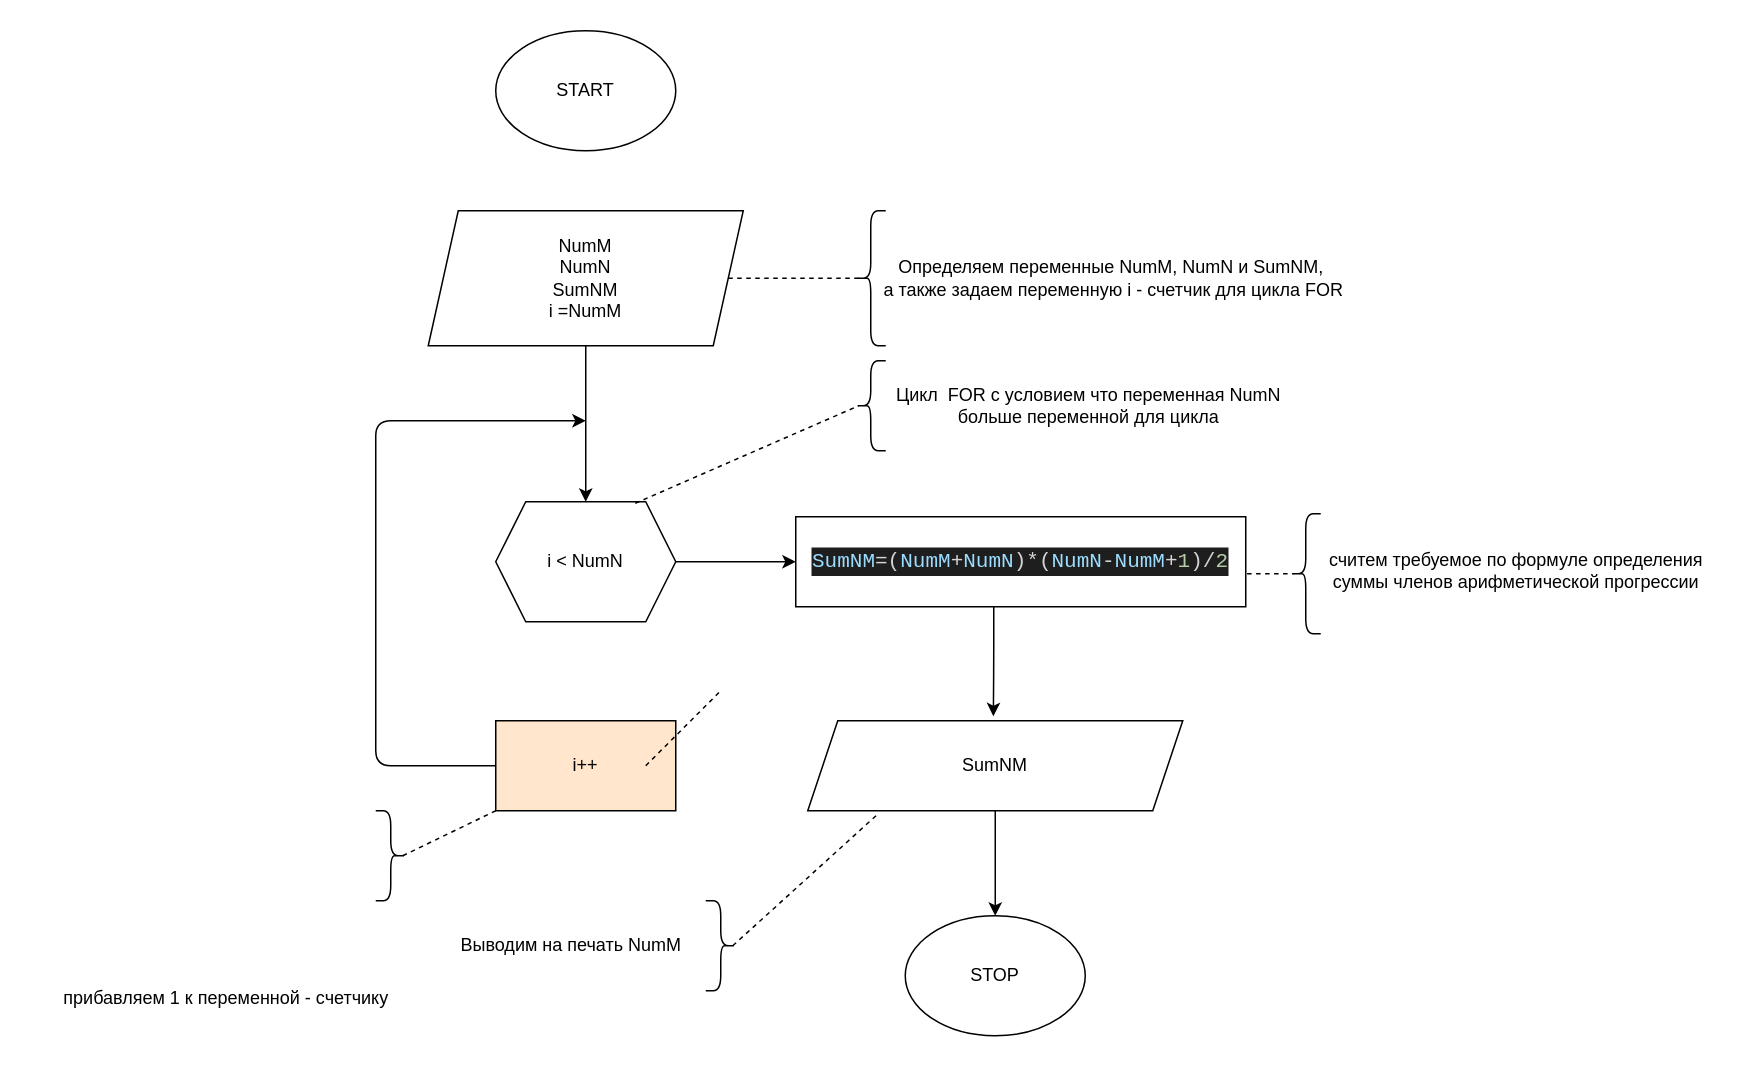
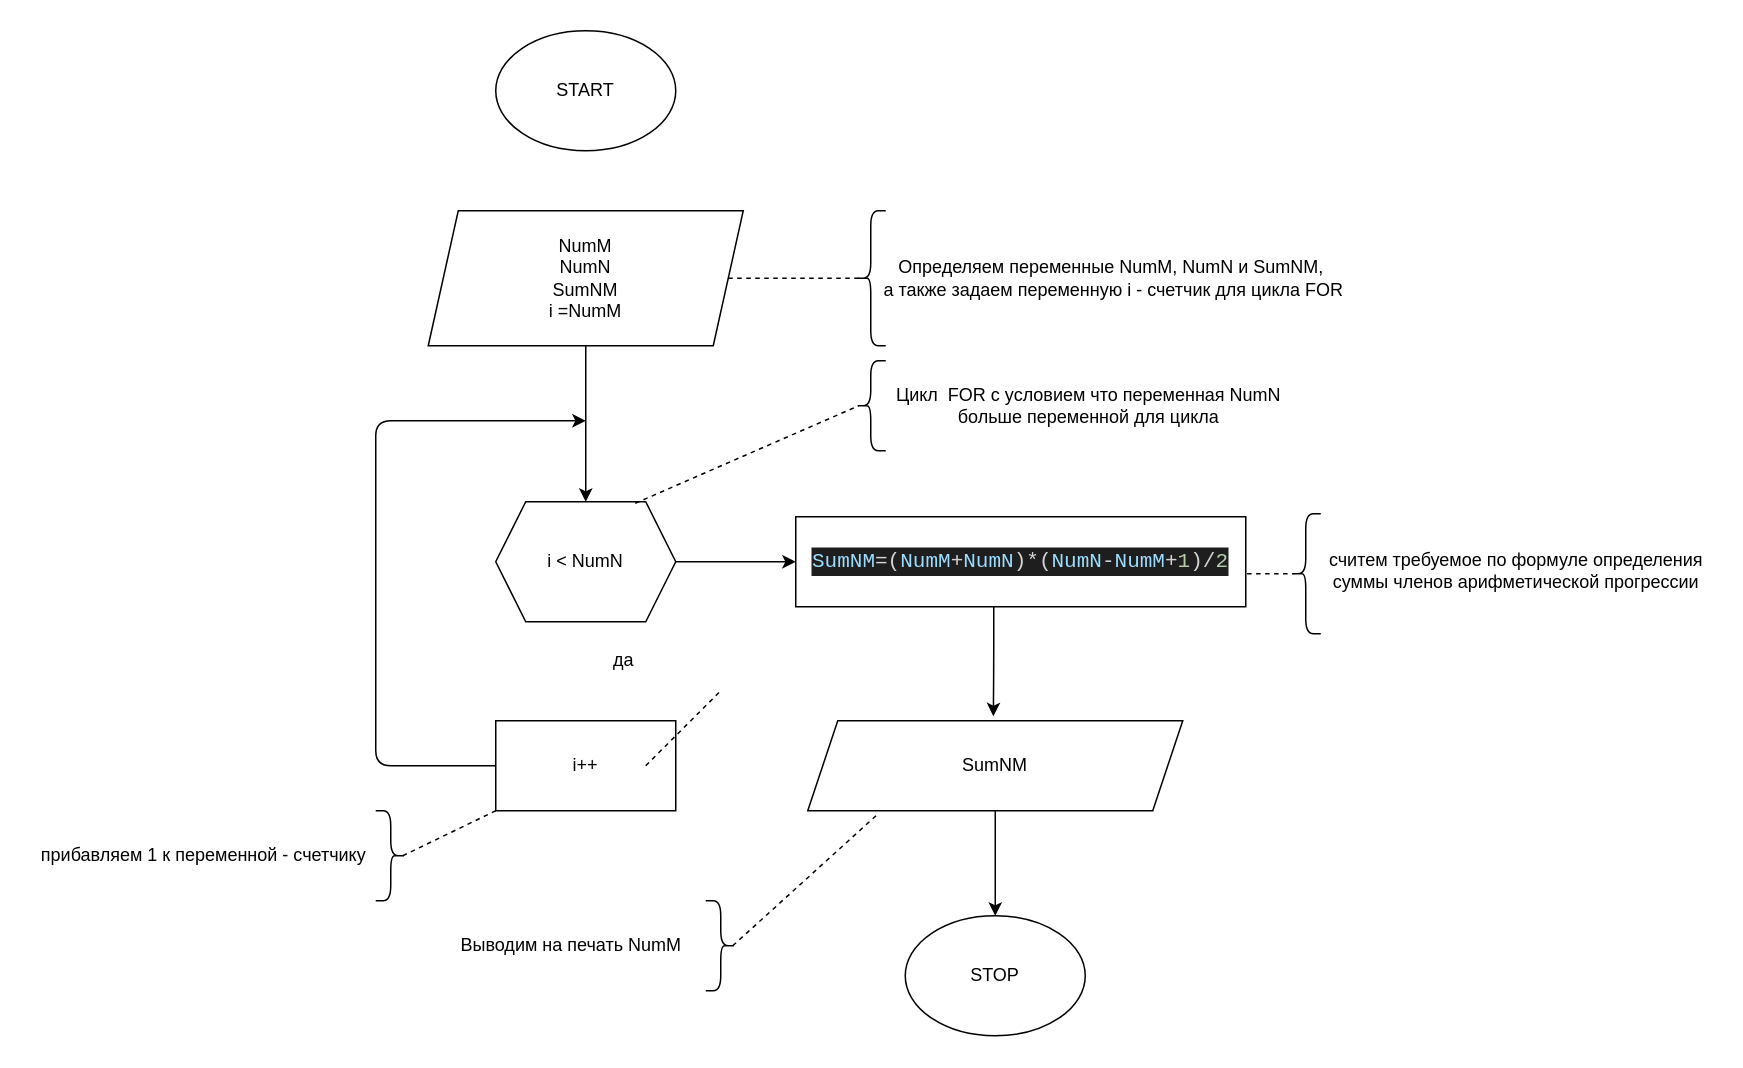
+ <mxCell id="21" value="да" style="text;html=1;align=center;verticalAlign=middle;resizable=0;points=[];autosize=1;strokeColor=none;fillColor=none;" vertex="1" parent="2"><mxGeometry x="380" y="410" width="30" height="20" as="geometry" /></mxCell>
- <mxCell id="11" value="i++" style="rounded=0;whiteSpace=wrap;html=1;fillColor=#ffe6cc;" vertex="1" parent="2"><mxGeometry x="310" y="460" width="120" height="60" as="geometry" /></mxCell>
+ <mxCell id="11" value="i++" style="rounded=0;whiteSpace=wrap;html=1;" vertex="1" parent="2"><mxGeometry x="310" y="460" width="120" height="60" as="geometry" /></mxCell>
- <mxCell id="24" value="прибавляем 1 к переменной - счетчику" style="text;html=1;align=center;verticalAlign=middle;resizable=0;points=[];autosize=1;strokeColor=none;fillColor=none;" vertex="1" parent="2"><mxGeometry x="15" y="635" width="230" height="20" as="geometry" /></mxCell>
+ <mxCell id="24" value="прибавляем 1 к переменной - счетчику" style="text;html=1;align=center;verticalAlign=middle;resizable=0;points=[];autosize=1;strokeColor=none;fillColor=none;" vertex="1" parent="2"><mxGeometry y="540" width="230" height="20" as="geometry" /></mxCell>
